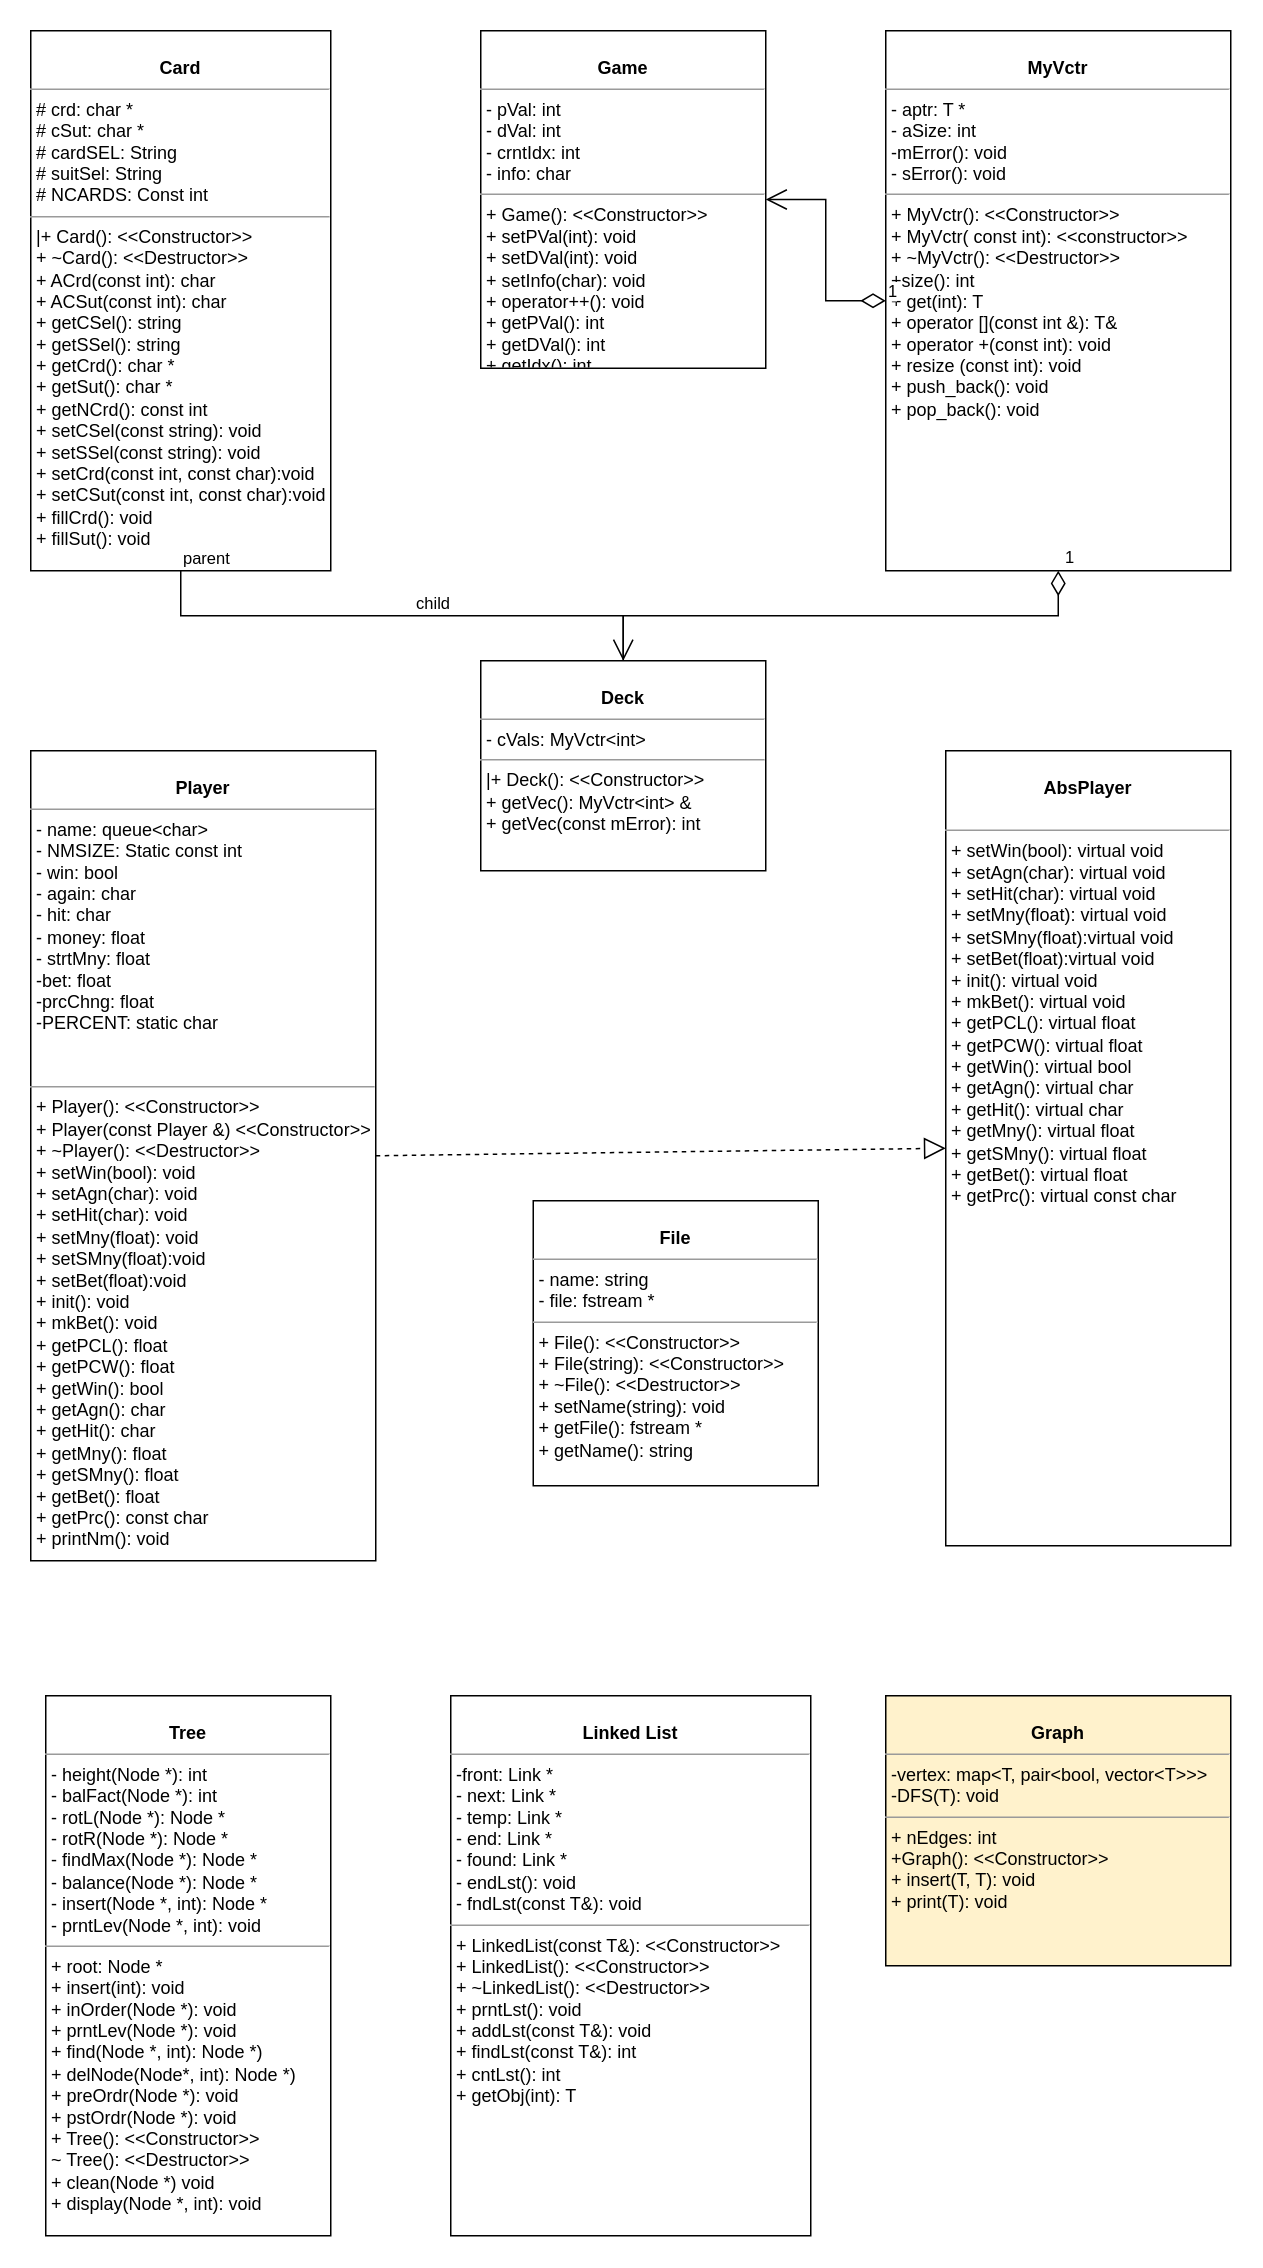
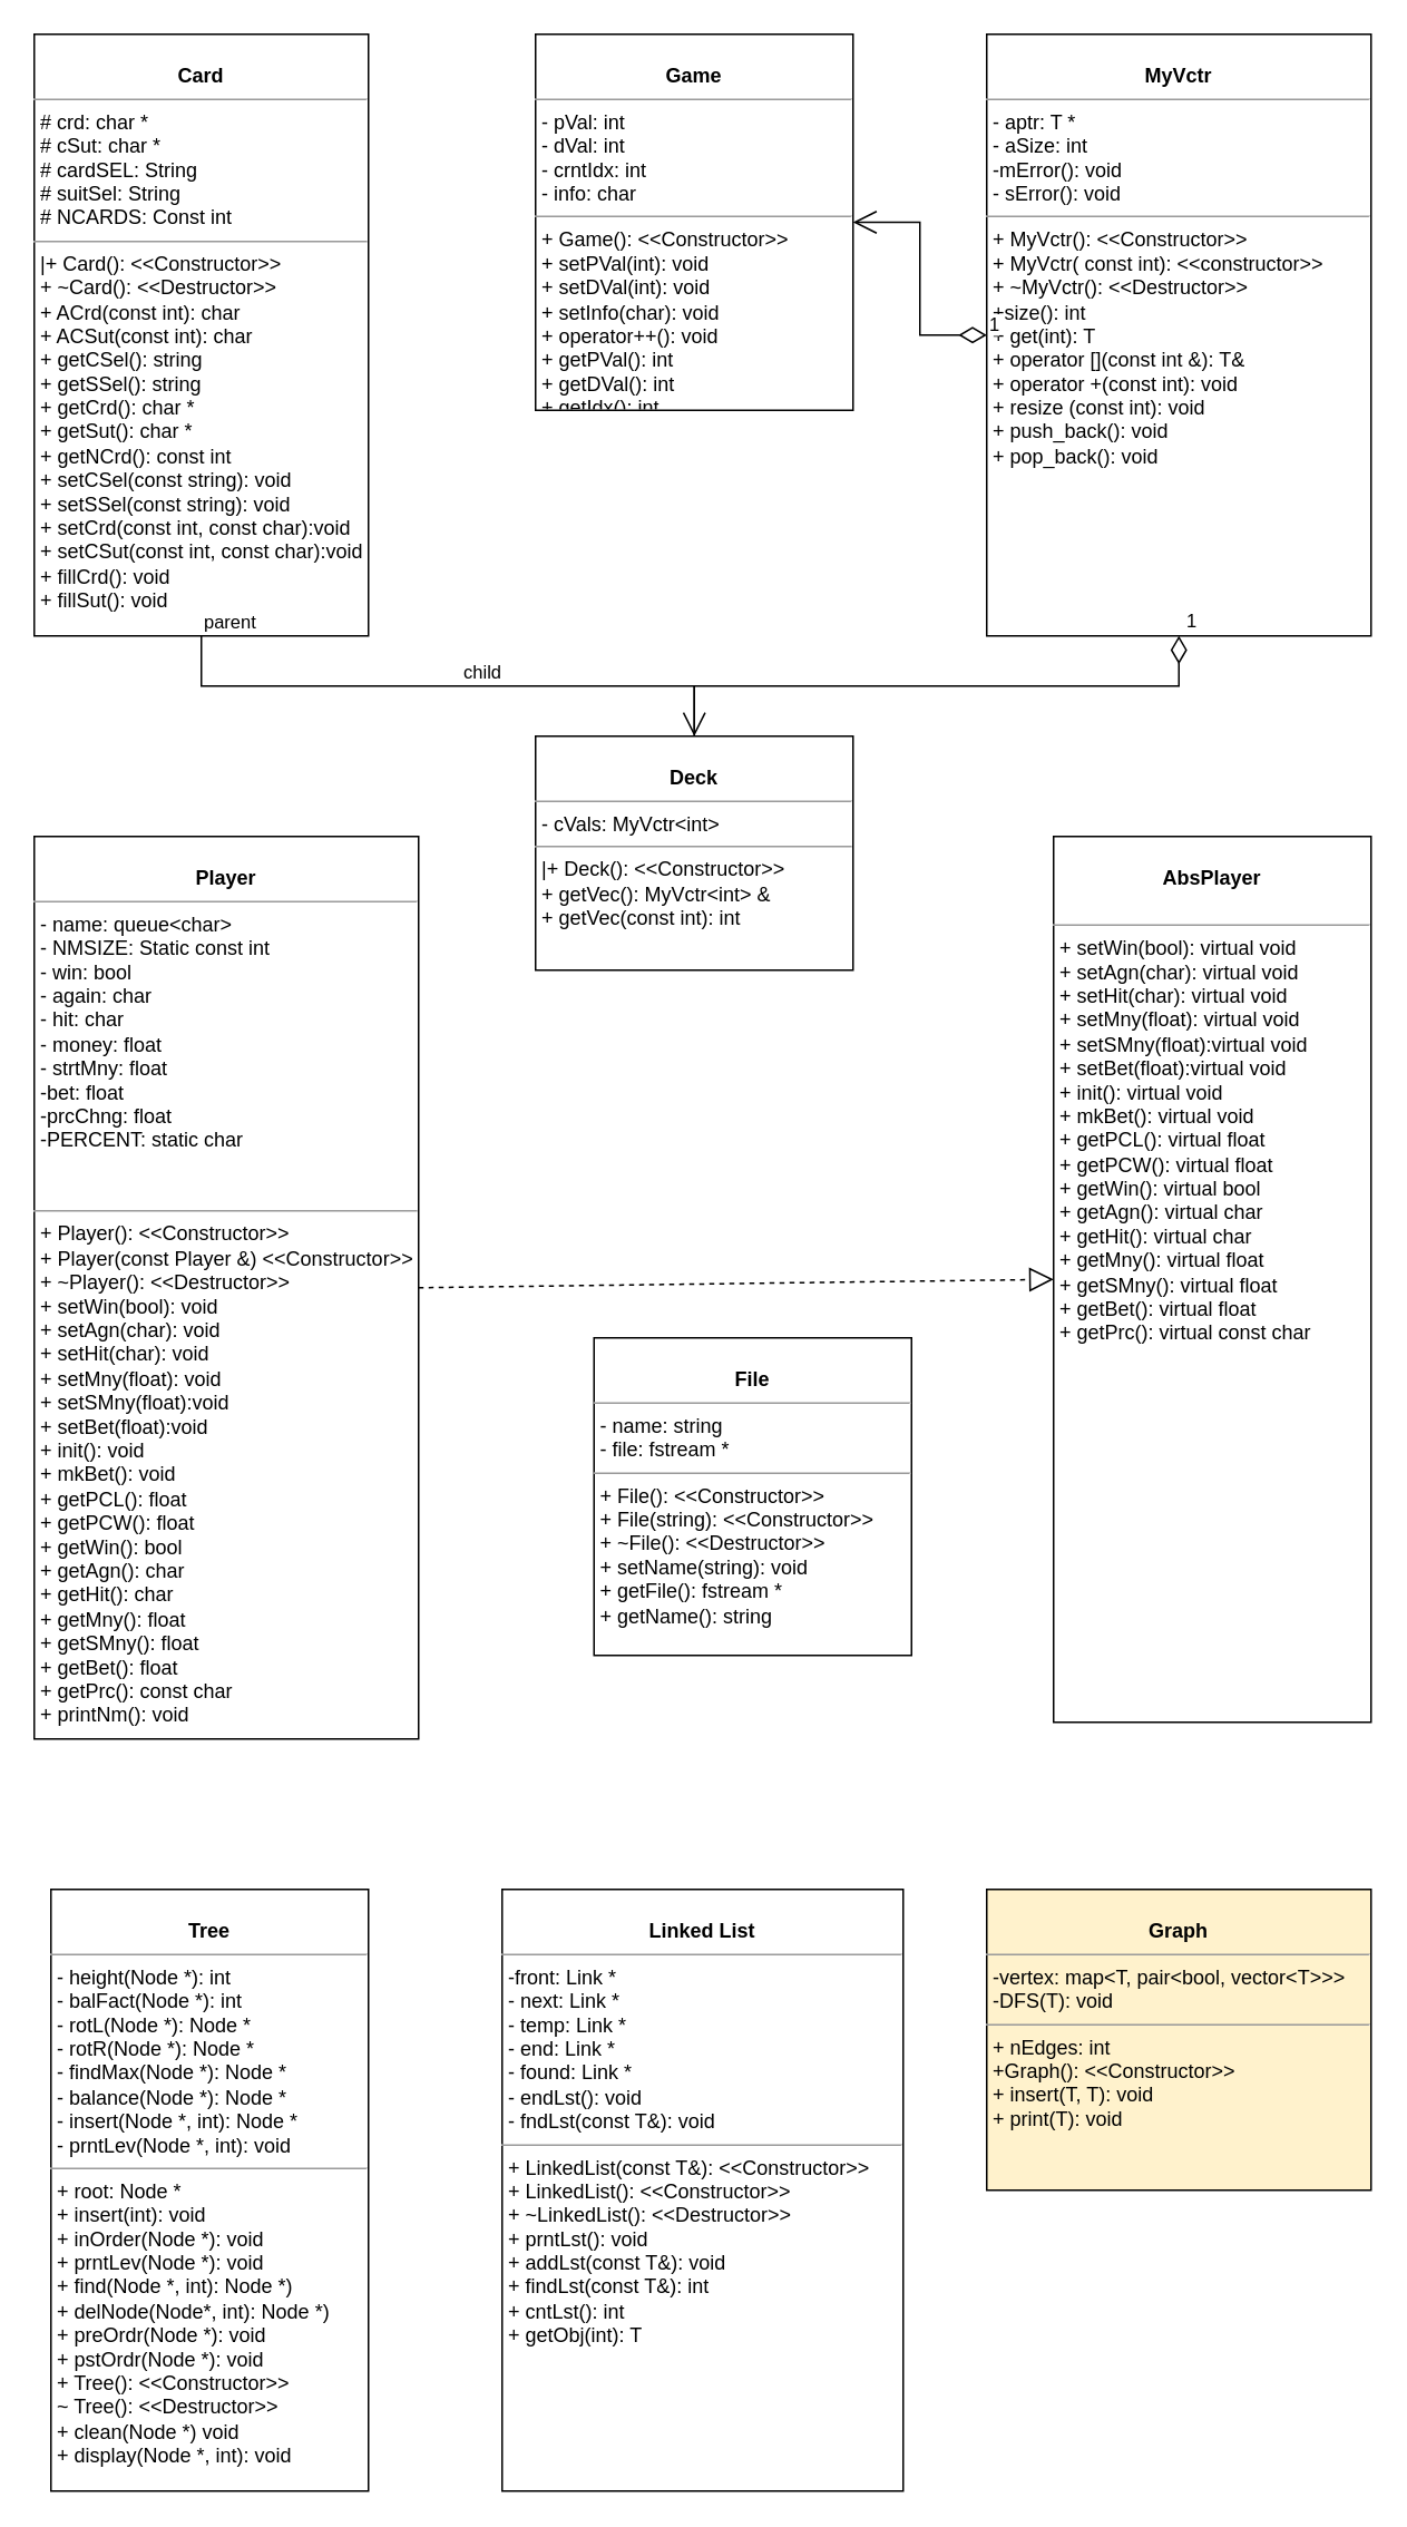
- <mxCell id="3" value="&lt;p style=&quot;margin:0px;margin-top:4px;text-align:center;&quot;&gt;&lt;br&gt;&lt;b&gt;Deck&lt;/b&gt;&lt;/p&gt;&lt;hr size=&quot;1&quot;&gt;&lt;p style=&quot;margin:0px;margin-left:4px;&quot;&gt;- cVals: MyVctr&amp;lt;int&amp;gt;&lt;br&gt;&lt;/p&gt;&lt;hr size=&quot;1&quot;&gt;&lt;p style=&quot;margin:0px;margin-left:4px;&quot;&gt;|+ Deck(): &amp;lt;&amp;lt;Constructor&amp;gt;&amp;gt;&lt;br&gt;+ getVec(): MyVctr&amp;lt;int&amp;gt; &amp;amp;&lt;/p&gt;&lt;p style=&quot;margin:0px;margin-left:4px;&quot;&gt;+ getVec(const mError): int&lt;/p&gt;" style="verticalAlign=top;align=left;overflow=fill;fontSize=12;fontFamily=Helvetica;html=1;" parent="1" vertex="1"><mxGeometry x="320" y="440" width="190" height="140" as="geometry" /></mxCell>
+ <mxCell id="3" value="&lt;p style=&quot;margin:0px;margin-top:4px;text-align:center;&quot;&gt;&lt;br&gt;&lt;b&gt;Deck&lt;/b&gt;&lt;/p&gt;&lt;hr size=&quot;1&quot;&gt;&lt;p style=&quot;margin:0px;margin-left:4px;&quot;&gt;- cVals: MyVctr&amp;lt;int&amp;gt;&lt;br&gt;&lt;/p&gt;&lt;hr size=&quot;1&quot;&gt;&lt;p style=&quot;margin:0px;margin-left:4px;&quot;&gt;|+ Deck(): &amp;lt;&amp;lt;Constructor&amp;gt;&amp;gt;&lt;br&gt;+ getVec(): MyVctr&amp;lt;int&amp;gt; &amp;amp;&lt;/p&gt;&lt;p style=&quot;margin:0px;margin-left:4px;&quot;&gt;+ getVec(const int): int&lt;/p&gt;" style="verticalAlign=top;align=left;overflow=fill;fontSize=12;fontFamily=Helvetica;html=1;" parent="1" vertex="1"><mxGeometry x="320" y="440" width="190" height="140" as="geometry" /></mxCell>
